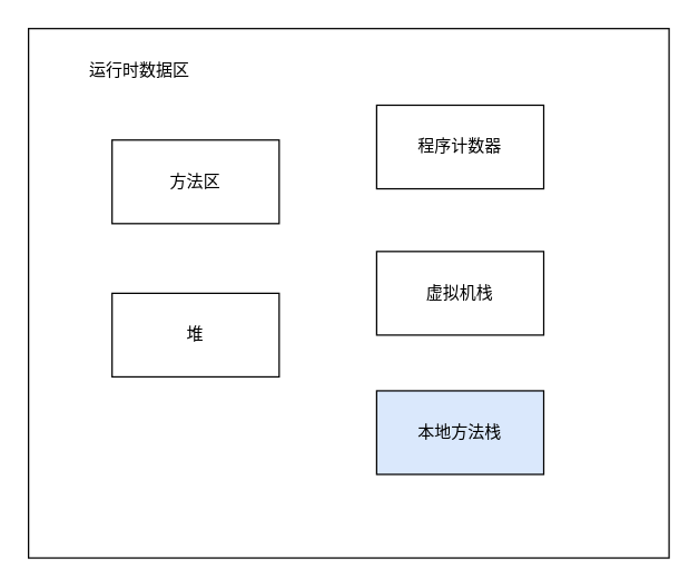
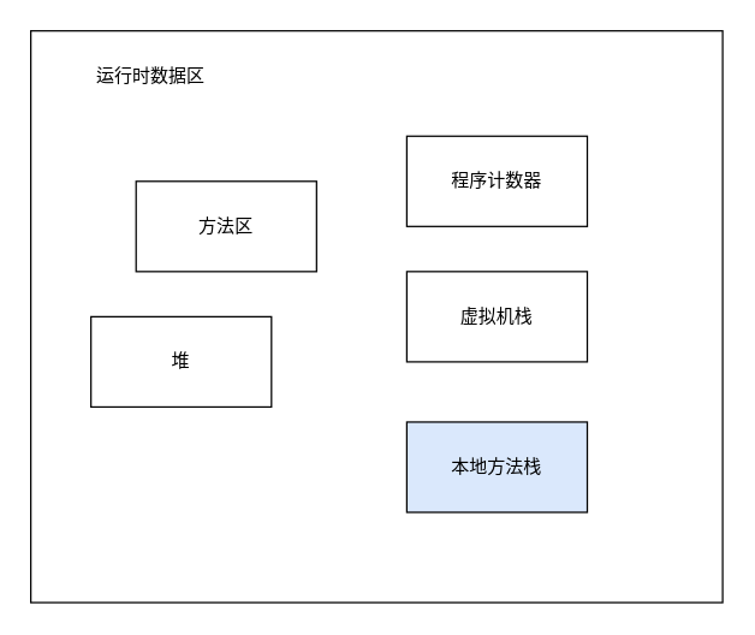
- <mxCell id="6" value="程序计数器" style="rounded=0;whiteSpace=wrap;html=1;" vertex="1" parent="1"><mxGeometry x="270" y="75" width="120" height="60" as="geometry" /></mxCell>
+ <mxCell id="6" value="程序计数器" style="rounded=0;whiteSpace=wrap;html=1;" vertex="1" parent="1"><mxGeometry x="270" y="90" width="120" height="60" as="geometry" /></mxCell>
- <mxCell id="4" value="方法区" style="rounded=0;whiteSpace=wrap;html=1;" vertex="1" parent="1"><mxGeometry x="80" y="100" width="120" height="60" as="geometry" /></mxCell>
+ <mxCell id="4" value="方法区" style="rounded=0;whiteSpace=wrap;html=1;" vertex="1" parent="1"><mxGeometry x="90" y="120" width="120" height="60" as="geometry" /></mxCell>
- <mxCell id="5" value="堆" style="rounded=0;whiteSpace=wrap;html=1;" vertex="1" parent="1"><mxGeometry x="80" y="210" width="120" height="60" as="geometry" /></mxCell>
+ <mxCell id="5" value="堆" style="rounded=0;whiteSpace=wrap;html=1;" vertex="1" parent="1"><mxGeometry x="60" y="210" width="120" height="60" as="geometry" /></mxCell>
